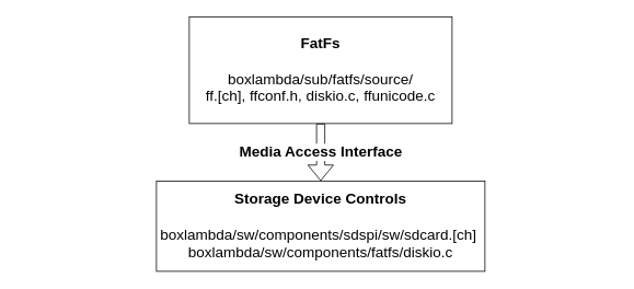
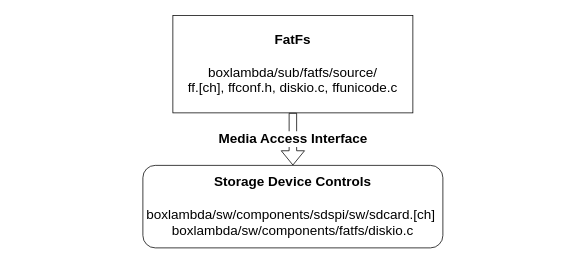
- <mxCell id="4" value="&lt;b&gt;Storage Device Controls&lt;/b&gt;&lt;br&gt;&lt;br&gt;boxlambda/sw/components/sdspi/sw/sdcard.[ch]&amp;nbsp;&lt;div&gt;boxlambda/sw/components/fatfs/diskio.c&lt;/div&gt;" style="rounded=0;whiteSpace=wrap;html=1;fontSize=18;" parent="1" vertex="1"><mxGeometry x="190" y="220" width="400" height="110" as="geometry" /></mxCell>
+ <mxCell id="4" value="&lt;b&gt;Storage Device Controls&lt;/b&gt;&lt;br&gt;&lt;br&gt;boxlambda/sw/components/sdspi/sw/sdcard.[ch]&amp;nbsp;&lt;div&gt;boxlambda/sw/components/fatfs/diskio.c&lt;/div&gt;" style="whiteSpace=wrap;html=1;fontSize=18;rounded=1;" parent="1" vertex="1"><mxGeometry x="190" y="220" width="400" height="110" as="geometry" /></mxCell>
